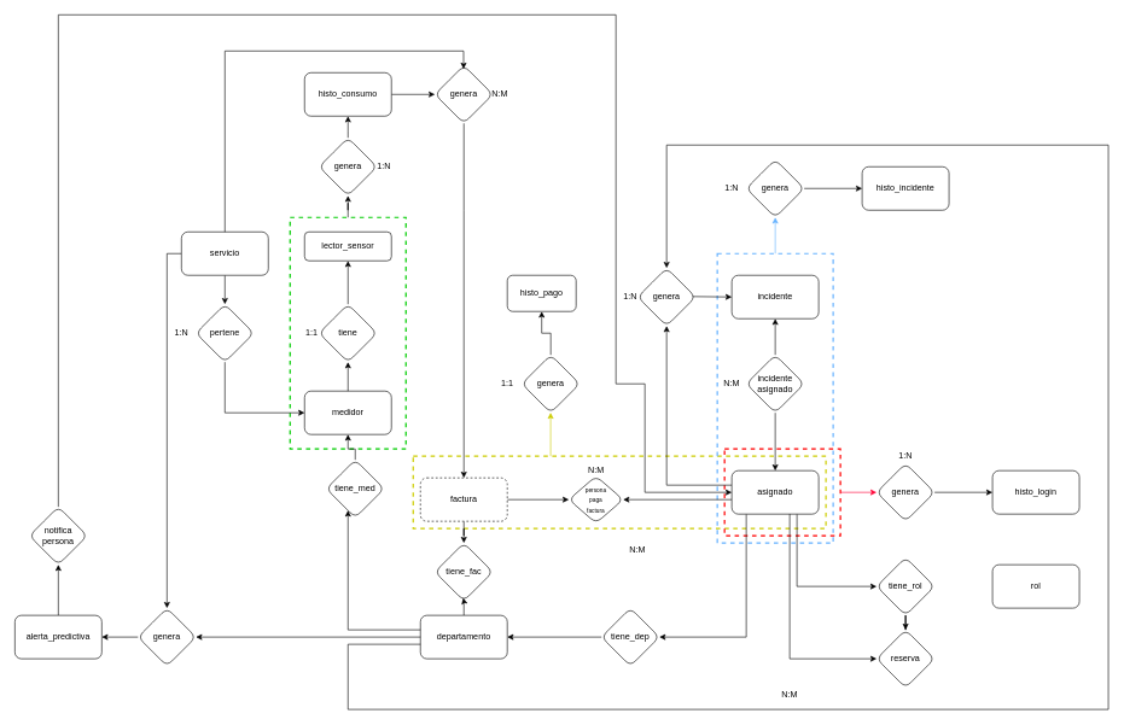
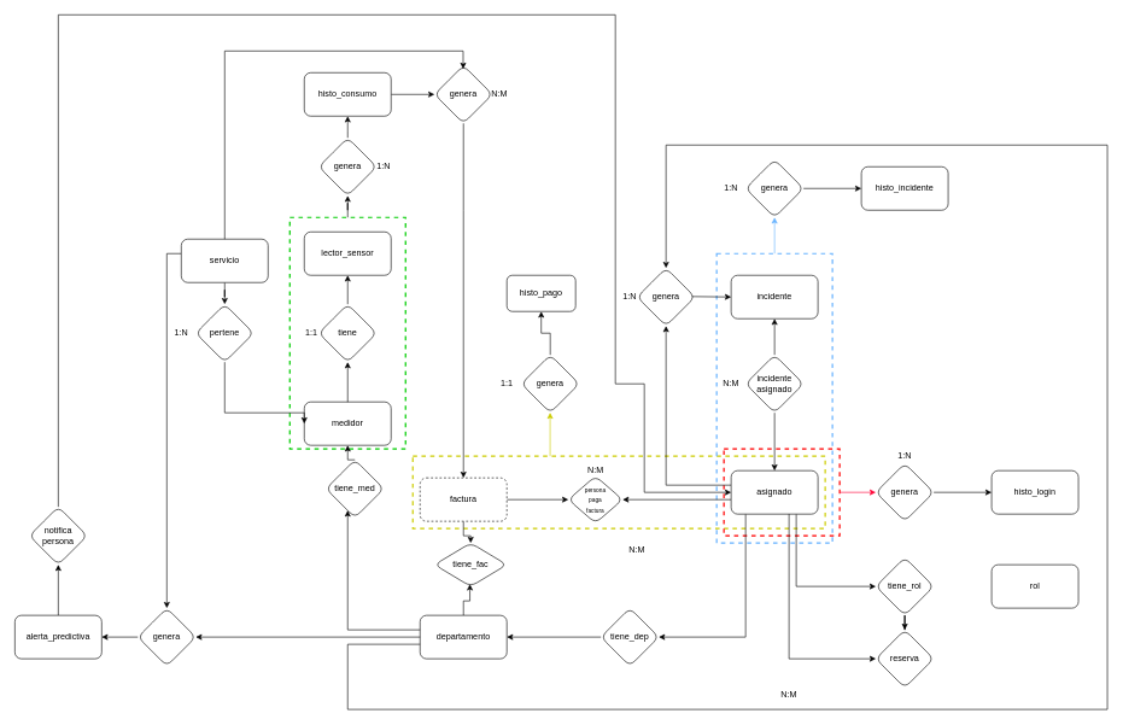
- <mxCell id="41" value="lector_sensor" style="rounded=1;whiteSpace=wrap;html=1;" parent="1" vertex="1"><mxGeometry x="420" y="320" width="120" height="40" as="geometry" /></mxCell>
+ <mxCell id="41" value="lector_sensor" style="rounded=1;whiteSpace=wrap;html=1;" parent="1" vertex="1"><mxGeometry x="420" y="320" width="120" height="60" as="geometry" /></mxCell>
- <mxCell id="46" value="servicio" style="rounded=1;whiteSpace=wrap;html=1;" parent="1" vertex="1"><mxGeometry x="250" y="320" width="120" height="60" as="geometry" /></mxCell>
+ <mxCell id="46" value="servicio" style="rounded=1;whiteSpace=wrap;html=1;" parent="1" vertex="1"><mxGeometry x="250" y="330" width="120" height="60" as="geometry" /></mxCell>
- <mxCell id="37" value="medidor" style="whiteSpace=wrap;html=1;rounded=1;" parent="1" vertex="1"><mxGeometry x="420" y="540" width="120" height="60" as="geometry" /></mxCell>
+ <mxCell id="37" value="medidor" style="whiteSpace=wrap;html=1;rounded=1;" parent="1" vertex="1"><mxGeometry x="420" y="555" width="120" height="60" as="geometry" /></mxCell>
- <mxCell id="76" value="tiene_fac" style="rhombus;whiteSpace=wrap;html=1;rounded=1;" parent="1" vertex="1"><mxGeometry x="600" y="750" width="80" height="80" as="geometry" /></mxCell>
+ <mxCell id="76" value="tiene_fac" style="rhombus;whiteSpace=wrap;html=1;rounded=1;" parent="1" vertex="1"><mxGeometry x="600" y="750" width="100" height="60" as="geometry" /></mxCell>
